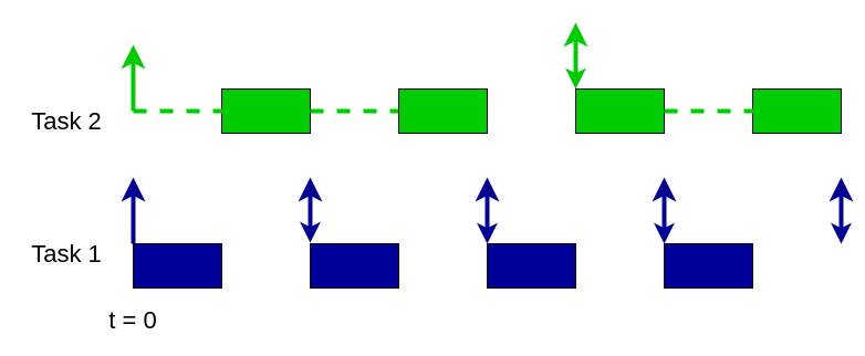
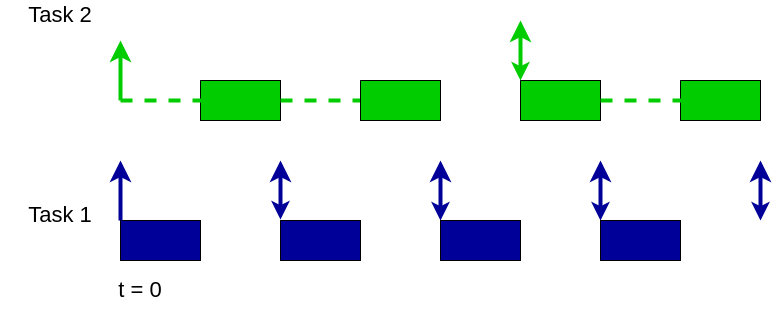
- <mxCell id="15" value="&lt;font style=&quot;font-size: 22px&quot;&gt;Task 2&lt;br&gt;&lt;/font&gt;" style="text;html=1;strokeColor=none;fillColor=none;align=center;verticalAlign=middle;whiteSpace=wrap;rounded=0;" vertex="1" parent="1"><mxGeometry x="20" y="100" width="80" height="20" as="geometry" /></mxCell>
+ <mxCell id="15" value="&lt;font style=&quot;font-size: 22px&quot;&gt;Task 2&lt;br&gt;&lt;/font&gt;" style="text;html=1;strokeColor=none;fillColor=none;align=center;verticalAlign=middle;whiteSpace=wrap;rounded=0;" vertex="1" parent="1"><mxGeometry x="20" y="5" width="80" height="20" as="geometry" /></mxCell>
- <mxCell id="14" value="&lt;font style=&quot;font-size: 22px&quot;&gt;Task 1&lt;/font&gt;" style="text;html=1;strokeColor=none;fillColor=none;align=center;verticalAlign=middle;whiteSpace=wrap;rounded=0;" vertex="1" parent="1"><mxGeometry x="20" y="220" width="80" height="20" as="geometry" /></mxCell>
+ <mxCell id="14" value="&lt;font style=&quot;font-size: 22px&quot;&gt;Task 1&lt;/font&gt;" style="text;html=1;strokeColor=none;fillColor=none;align=center;verticalAlign=middle;whiteSpace=wrap;rounded=0;" vertex="1" parent="1"><mxGeometry x="20" y="205" width="80" height="20" as="geometry" /></mxCell>
- <mxCell id="13" value="&lt;font style=&quot;font-size: 22px&quot;&gt;t = 0&lt;/font&gt;" style="text;html=1;strokeColor=none;fillColor=none;align=center;verticalAlign=middle;whiteSpace=wrap;rounded=0;" vertex="1" parent="1"><mxGeometry x="80" y="280" width="80" height="20" as="geometry" /></mxCell>
+ <mxCell id="13" value="&lt;font style=&quot;font-size: 22px&quot;&gt;t = 0&lt;/font&gt;" style="text;html=1;strokeColor=none;fillColor=none;align=center;verticalAlign=middle;whiteSpace=wrap;rounded=0;" vertex="1" parent="1"><mxGeometry x="100" y="280" width="80" height="20" as="geometry" /></mxCell>
